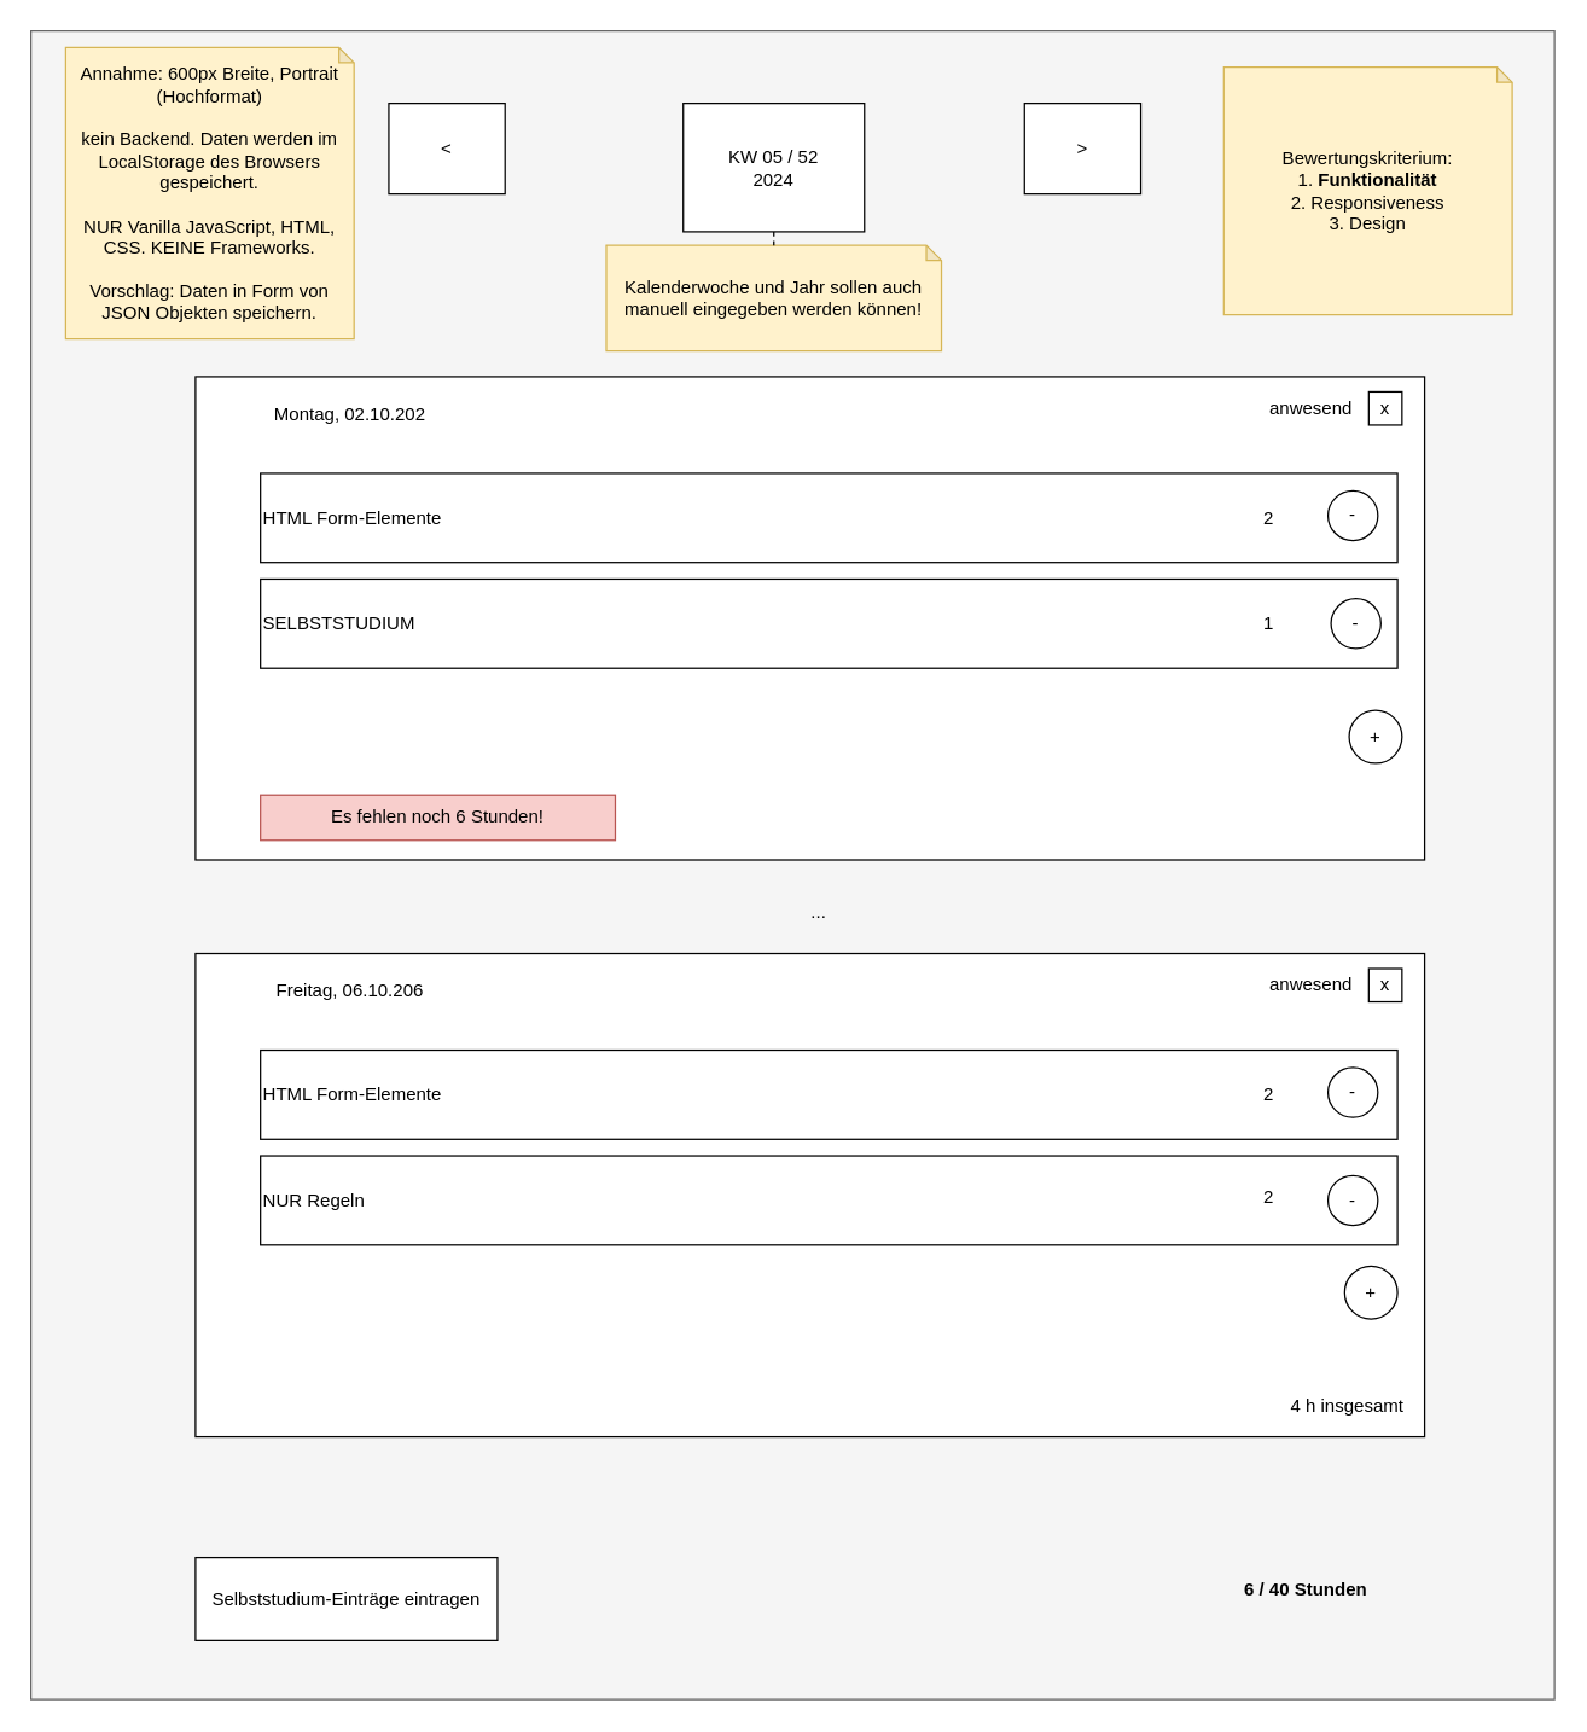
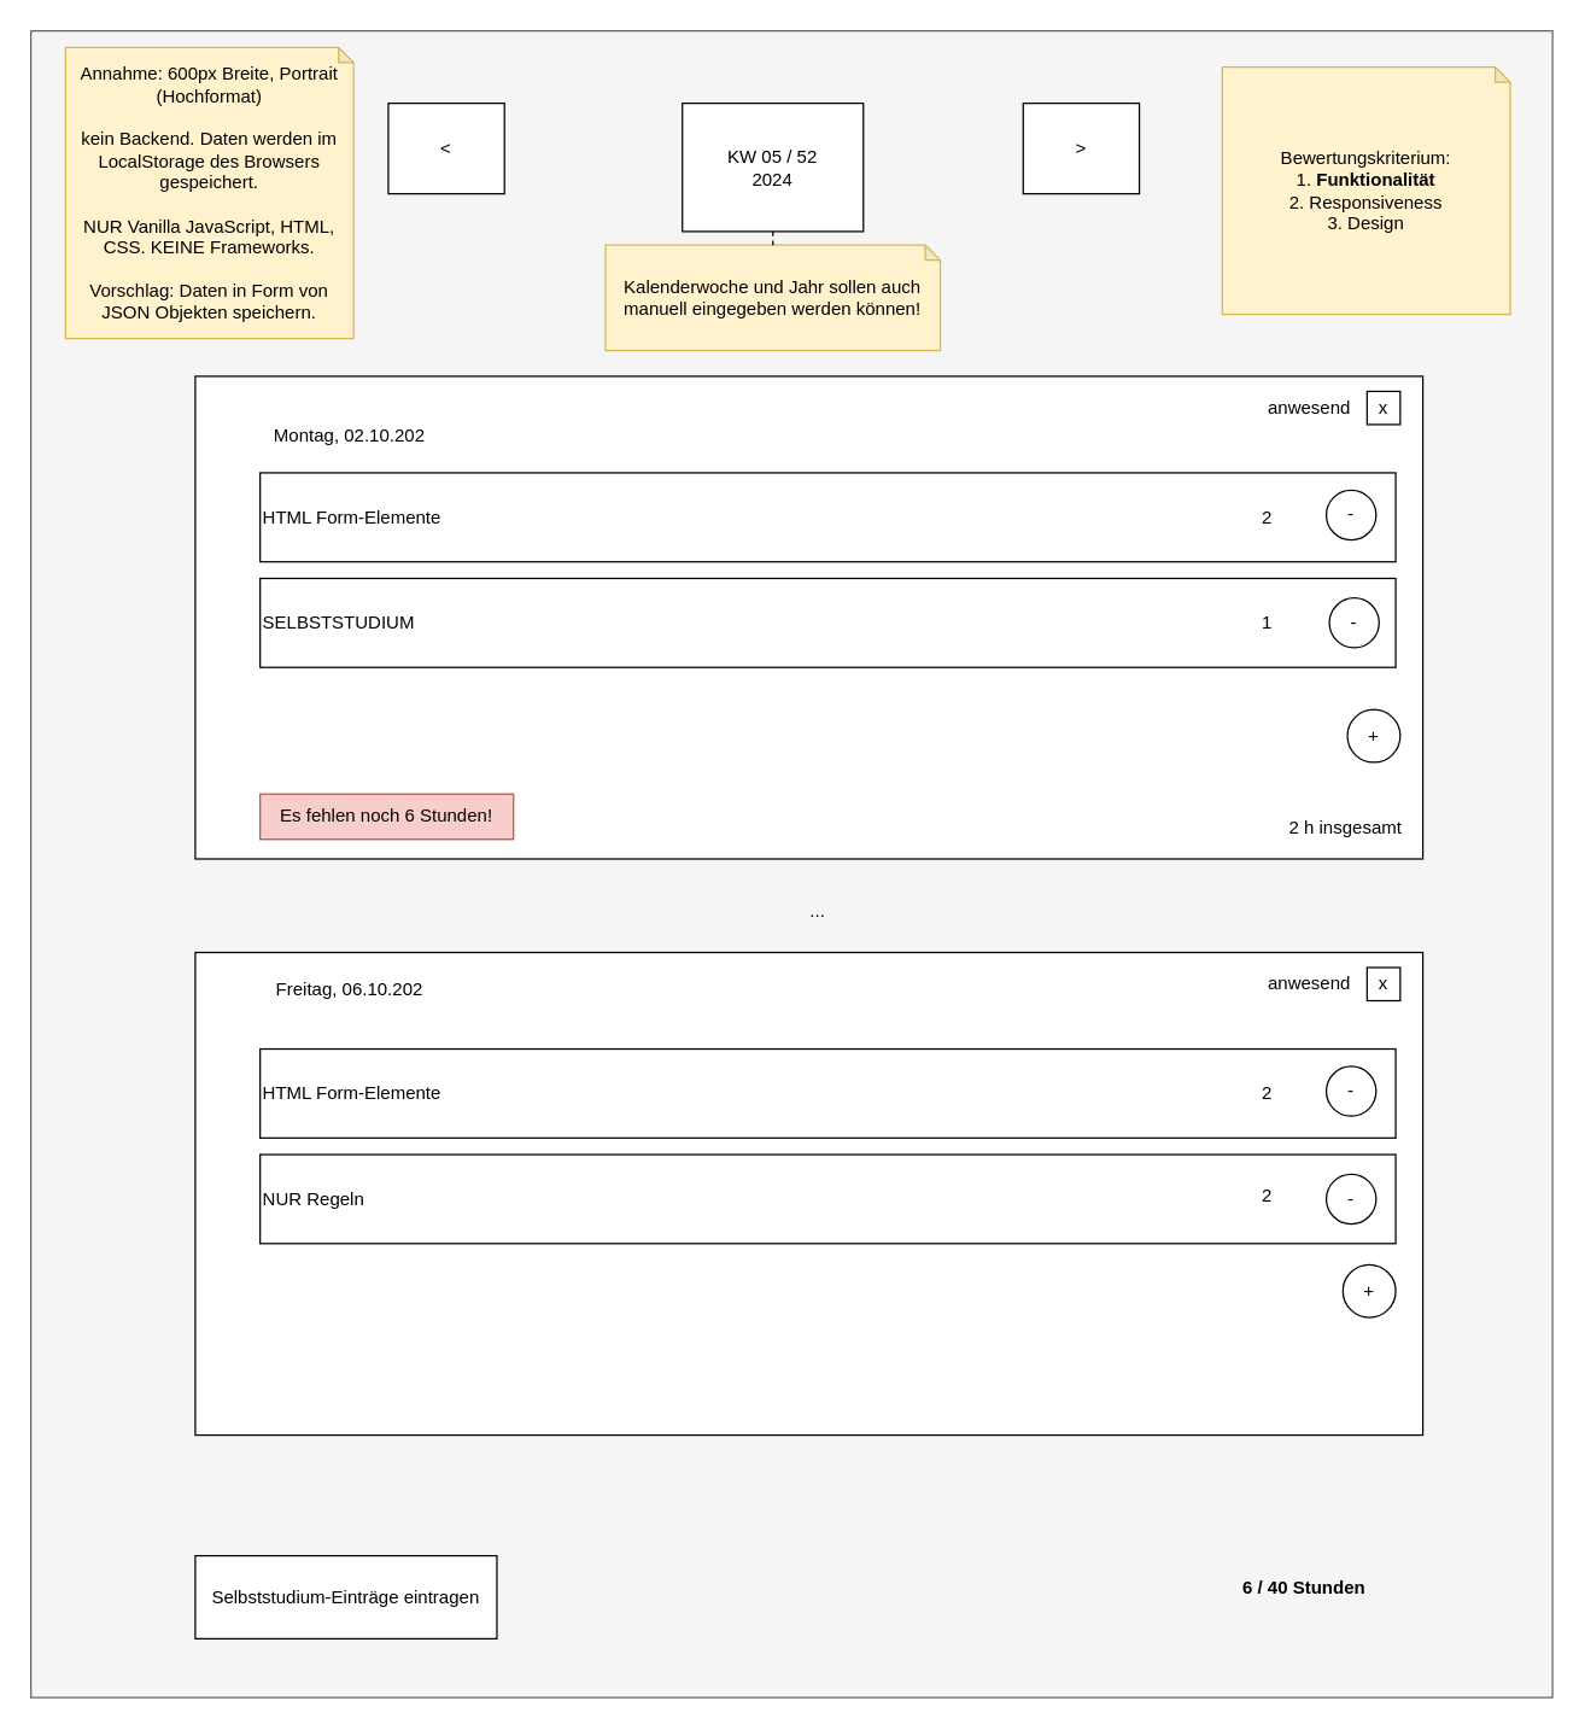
- <mxCell id="7" value="Montag, 02.10.202" style="text;html=1;align=center;verticalAlign=middle;whiteSpace=wrap;rounded=0;" vertex="1" parent="1"><mxGeometry x="140" y="259" width="183" height="30" as="geometry" /></mxCell>
+ <mxCell id="7" value="Montag, 02.10.202" style="text;html=1;align=center;verticalAlign=middle;whiteSpace=wrap;rounded=0;" vertex="1" parent="1"><mxGeometry x="140" y="274" width="183" height="30" as="geometry" /></mxCell>
- <mxCell id="28" value="Es fehlen noch 6 Stunden!" style="text;html=1;align=center;verticalAlign=middle;whiteSpace=wrap;rounded=0;fillColor=#f8cecc;strokeColor=#b85450;" vertex="1" parent="1"><mxGeometry x="172" y="526" width="235" height="30" as="geometry" /></mxCell>
+ <mxCell id="28" value="Es fehlen noch 6 Stunden!" style="text;html=1;align=center;verticalAlign=middle;whiteSpace=wrap;rounded=0;fillColor=#f8cecc;strokeColor=#b85450;" vertex="1" parent="1"><mxGeometry x="172" y="526" width="168" height="30" as="geometry" /></mxCell>
+ <mxCell id="13" value="2 h insgesamt" style="text;html=1;align=center;verticalAlign=middle;whiteSpace=wrap;rounded=0;" vertex="1" parent="1"><mxGeometry x="846" y="534" width="92" height="30" as="geometry" /></mxCell>
- <mxCell id="16" value="Freitag, 06.10.206" style="text;html=1;align=center;verticalAlign=middle;whiteSpace=wrap;rounded=0;" vertex="1" parent="1"><mxGeometry x="140" y="641" width="183" height="30" as="geometry" /></mxCell>
+ <mxCell id="16" value="Freitag, 06.10.202" style="text;html=1;align=center;verticalAlign=middle;whiteSpace=wrap;rounded=0;" vertex="1" parent="1"><mxGeometry x="140" y="641" width="183" height="30" as="geometry" /></mxCell>
- <mxCell id="22" value="4 h insgesamt" style="text;html=1;align=center;verticalAlign=middle;whiteSpace=wrap;rounded=0;" vertex="1" parent="1"><mxGeometry x="846" y="916" width="92" height="30" as="geometry" /></mxCell>
